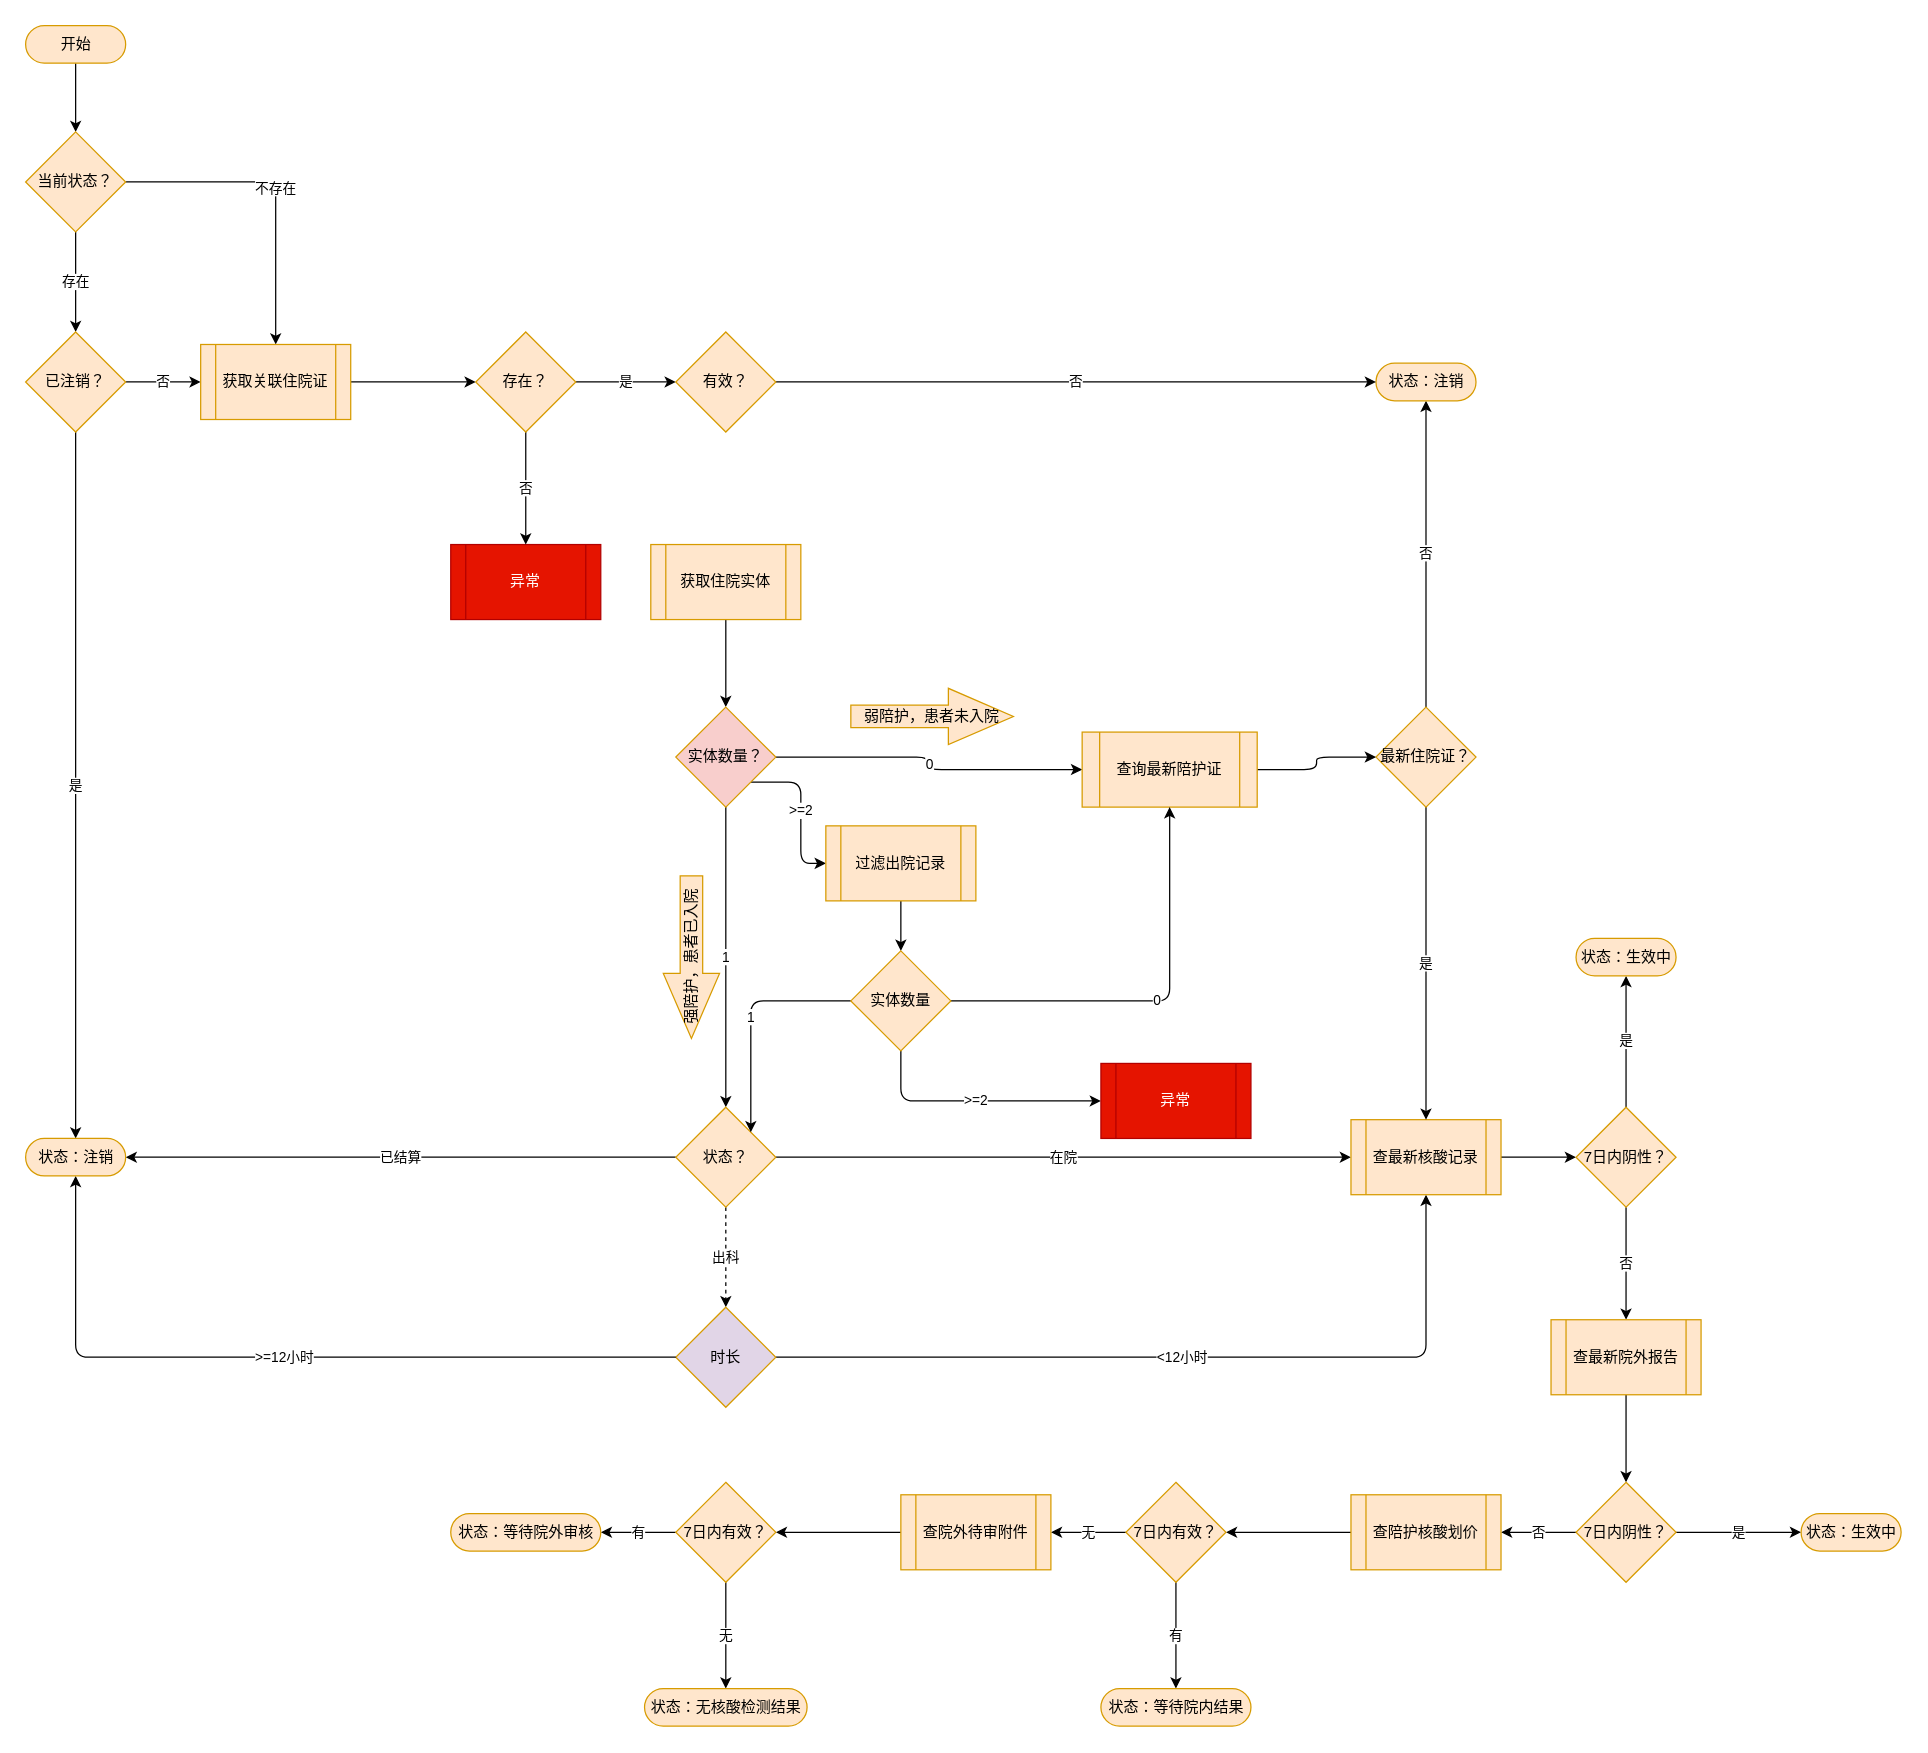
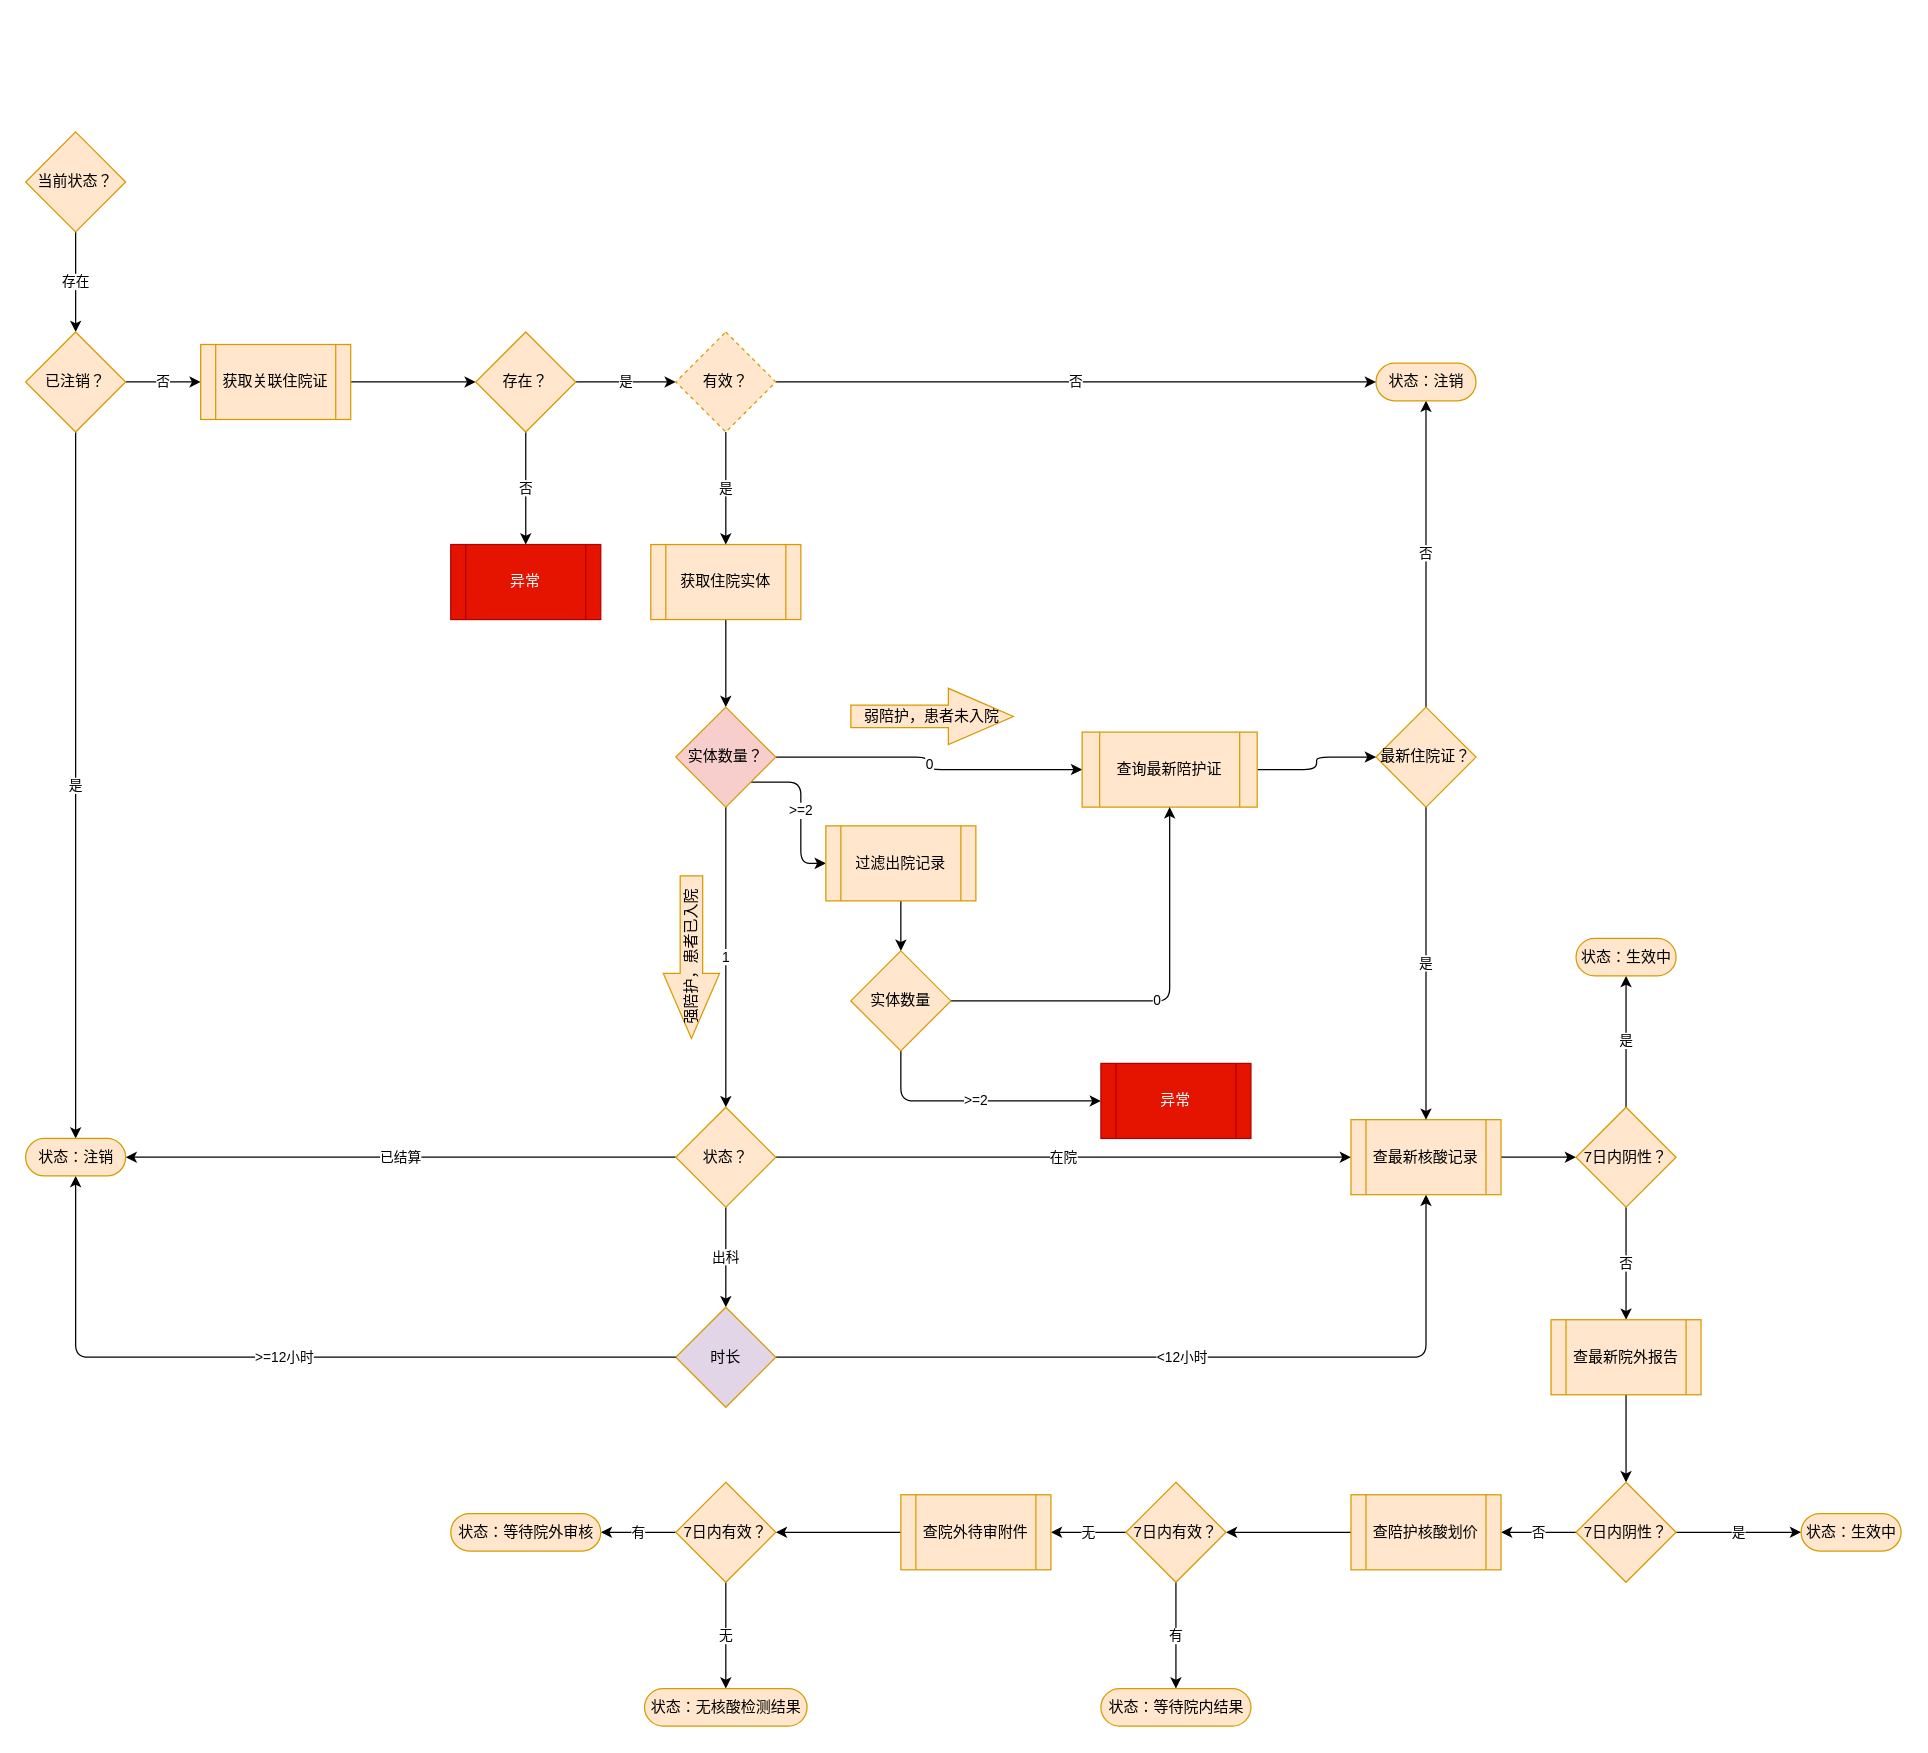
- <mxCell id="3" value="开始" style="html=1;dashed=0;whitespace=wrap;shape=mxgraph.dfd.start;fillColor=#ffe6cc;strokeColor=#d79b00;" parent="1" vertex="1"><mxGeometry x="20" y="20" width="80" height="30" as="geometry" /></mxCell>
- <mxCell id="2" value="" style="edgeStyle=none;html=1;" parent="1" source="3" target="6" edge="1"><mxGeometry relative="1" as="geometry" /></mxCell>
- <mxCell id="5" value="不存在" style="edgeStyle=orthogonalEdgeStyle;html=1;exitX=1;exitY=0.5;exitDx=0;exitDy=0;entryX=0.5;entryY=0;entryDx=0;entryDy=0;" parent="1" source="6" target="11" edge="1"><mxGeometry relative="1" as="geometry" /></mxCell>
- <mxCell id="61" value="有效？" style="rhombus;whiteSpace=wrap;html=1;dashed=0;strokeColor=#d79b00;fillColor=#ffe6cc;" vertex="1" parent="1"><mxGeometry x="540" y="265" width="80" height="80" as="geometry" /></mxCell>
+ <mxCell id="61" value="有效？" style="rhombus;whiteSpace=wrap;html=1;dashed=1;strokeColor=#d79b00;fillColor=#ffe6cc;" vertex="1" parent="1"><mxGeometry x="540" y="265" width="80" height="80" as="geometry" /></mxCell>
+ <mxCell id="59" value="是" style="edgeStyle=orthogonalEdgeStyle;html=1;" edge="1" parent="1" source="61" target="13"><mxGeometry relative="1" as="geometry" /></mxCell>
- <mxCell id="68" value="1" style="edgeStyle=orthogonalEdgeStyle;html=1;exitX=0;exitY=0.5;exitDx=0;exitDy=0;entryX=1;entryY=0;entryDx=0;entryDy=0;" edge="1" parent="1" source="71" target="22"><mxGeometry relative="1" as="geometry" /></mxCell>
- <mxCell id="20" value="出科" style="edgeStyle=none;html=1;dashed=1;" parent="1" source="22" target="24" edge="1"><mxGeometry relative="1" as="geometry" /></mxCell>
+ <mxCell id="20" value="出科" style="edgeStyle=none;html=1;" parent="1" source="22" target="24" edge="1"><mxGeometry relative="1" as="geometry" /></mxCell>
